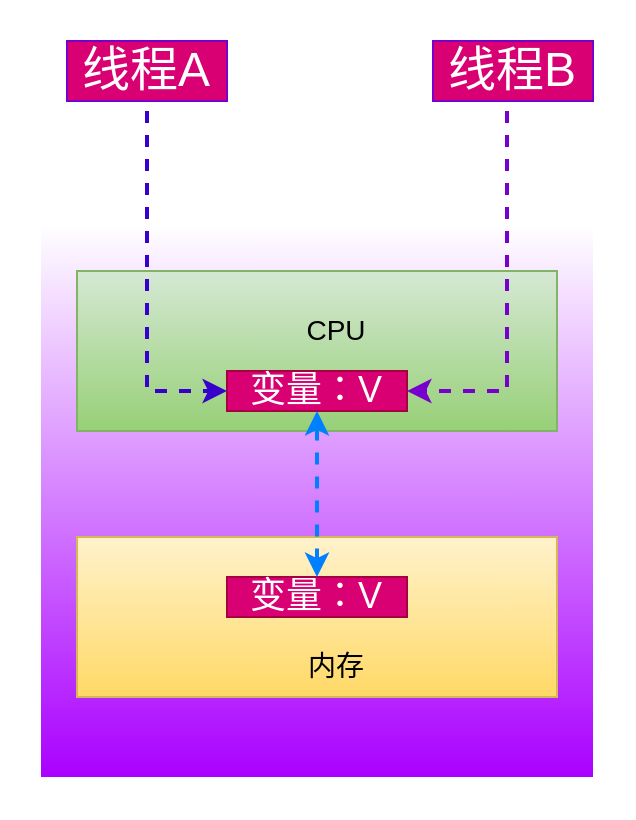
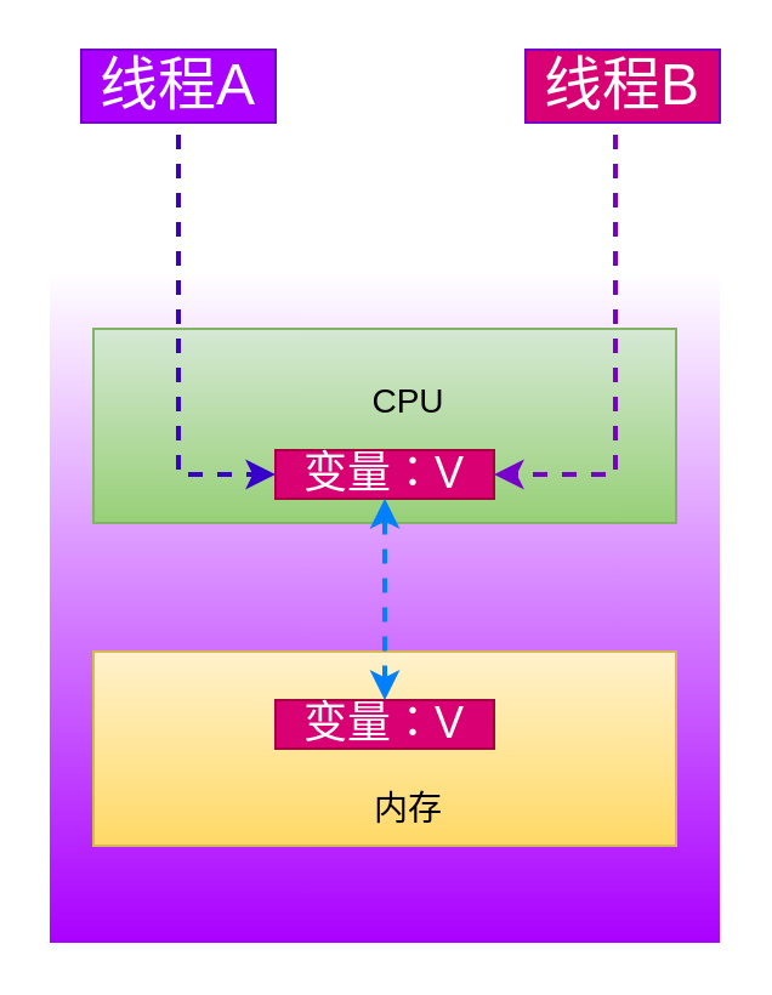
- <mxCell id="12" value="&lt;font style=&quot;font-size: 24px&quot;&gt;线程A&lt;/font&gt;" style="rounded=0;whiteSpace=wrap;html=1;fillColor=#d80073;strokeColor=#7700CC;fontColor=#ffffff;" vertex="1" parent="1"><mxGeometry x="33" y="20" width="80" height="30" as="geometry" /></mxCell>
+ <mxCell id="12" value="&lt;font style=&quot;font-size: 24px&quot;&gt;线程A&lt;/font&gt;" style="rounded=0;whiteSpace=wrap;html=1;fillColor=#aa00ff;strokeColor=#7700CC;fontColor=#ffffff;" vertex="1" parent="1"><mxGeometry x="33" y="20" width="80" height="30" as="geometry" /></mxCell>
